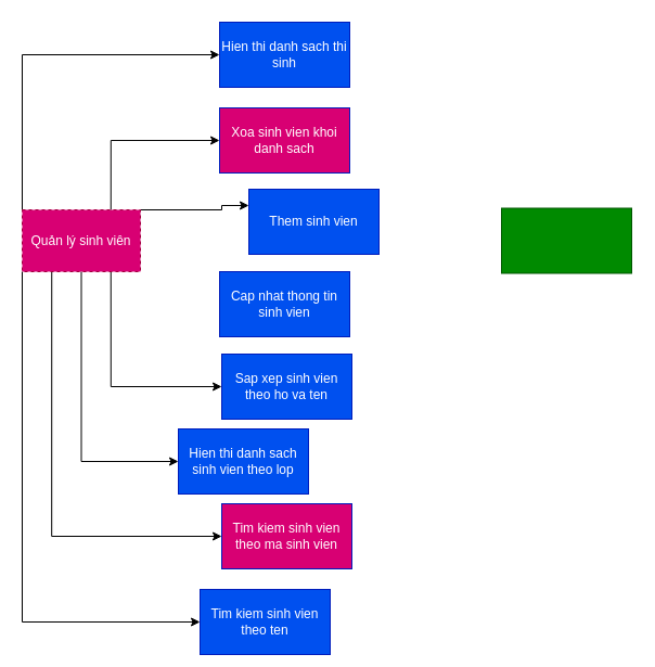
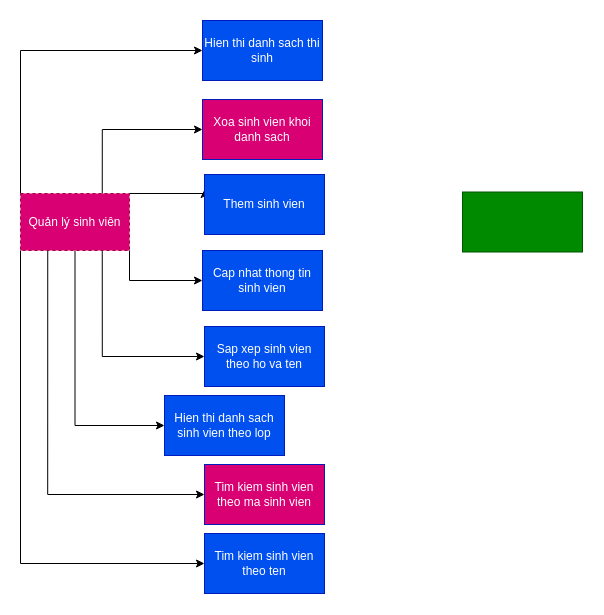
- <mxCell id="12" value="Them sinh vien" style="rounded=0;whiteSpace=wrap;html=1;fillColor=#0050ef;fontColor=#ffffff;strokeColor=#001DBC;" vertex="1" parent="1"><mxGeometry x="229" y="174" width="120" height="60" as="geometry" /></mxCell>
+ <mxCell id="12" value="Them sinh vien" style="rounded=0;whiteSpace=wrap;html=1;fillColor=#0050ef;fontColor=#ffffff;strokeColor=#001DBC;" vertex="1" parent="1"><mxGeometry x="204" y="174" width="120" height="60" as="geometry" /></mxCell>
+ <mxCell id="4" style="edgeStyle=orthogonalEdgeStyle;rounded=0;orthogonalLoop=1;jettySize=auto;html=1;exitX=1;exitY=1;exitDx=0;exitDy=0;entryX=0;entryY=0.5;entryDx=0;entryDy=0;" edge="1" parent="1" source="10" target="13"><mxGeometry relative="1" as="geometry" /></mxCell>
- <mxCell id="18" value="Tim kiem sinh vien theo ten" style="rounded=0;whiteSpace=wrap;html=1;fillColor=#0050ef;fontColor=#ffffff;strokeColor=#001DBC;" vertex="1" parent="1"><mxGeometry x="184" y="543" width="120" height="60" as="geometry" /></mxCell>
+ <mxCell id="18" value="Tim kiem sinh vien theo ten" style="rounded=0;whiteSpace=wrap;html=1;fillColor=#0050ef;fontColor=#ffffff;strokeColor=#001DBC;" vertex="1" parent="1"><mxGeometry x="204" y="533" width="120" height="60" as="geometry" /></mxCell>
